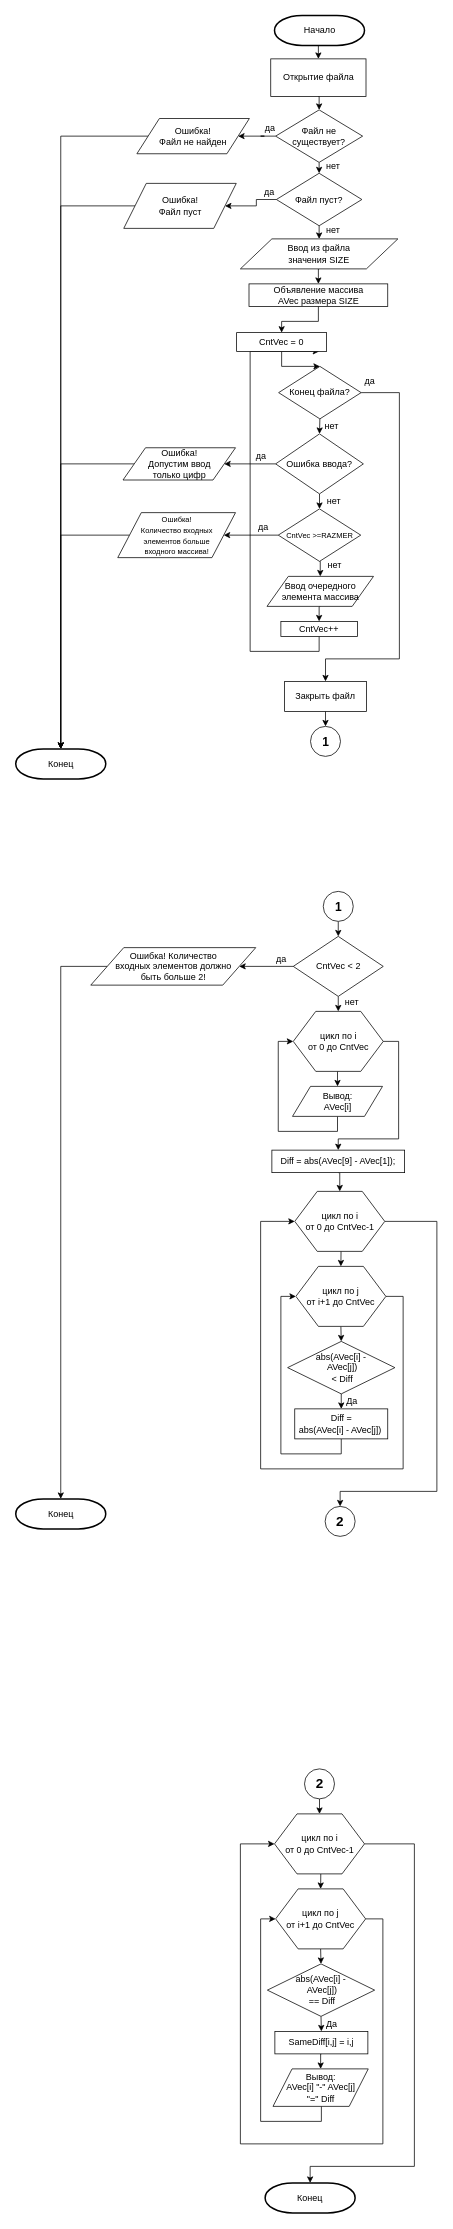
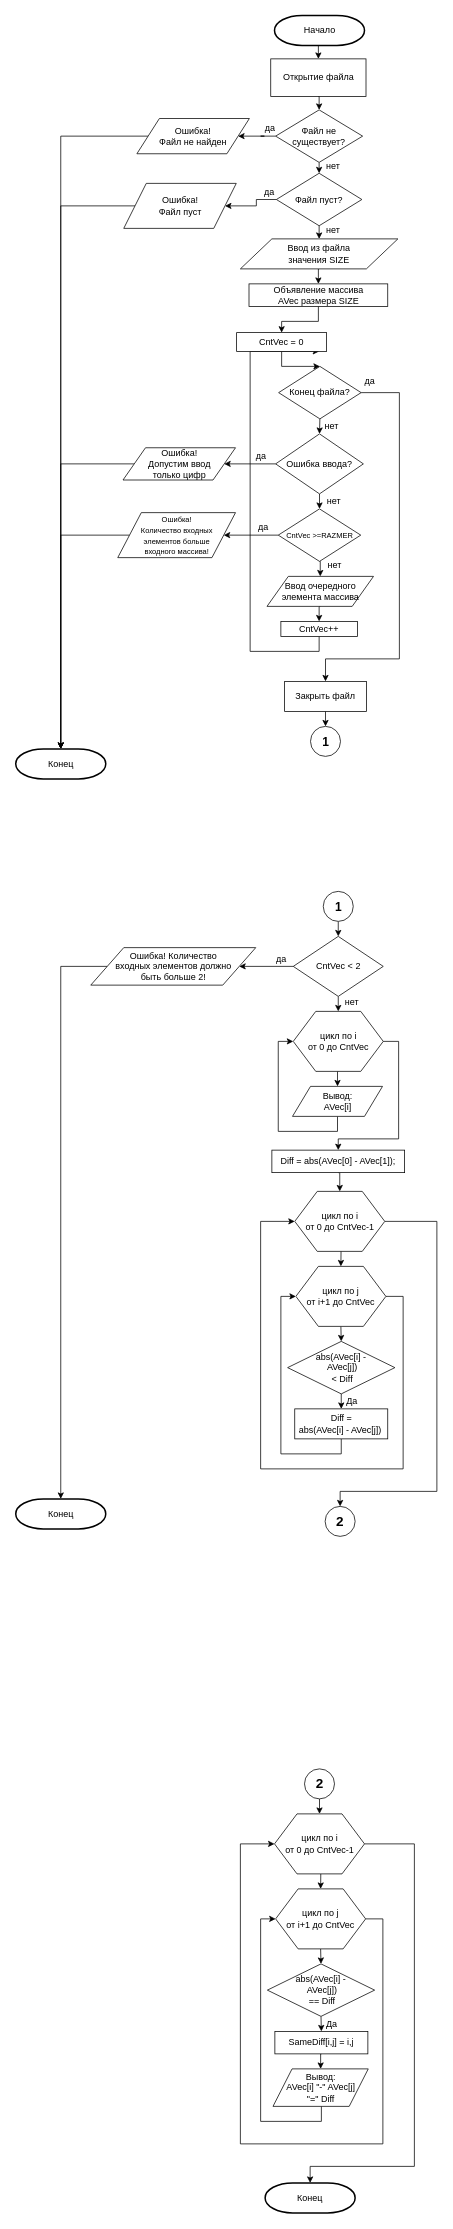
- <mxCell id="51" value="Diff = abs(AVec[9] - AVec[1]);" style="rounded=0;whiteSpace=wrap;html=1;" parent="1" vertex="1"><mxGeometry x="362" y="1533" width="177" height="30" as="geometry" /></mxCell>
+ <mxCell id="51" value="Diff = abs(AVec[0] - AVec[1]);" style="rounded=0;whiteSpace=wrap;html=1;" parent="1" vertex="1"><mxGeometry x="362" y="1533" width="177" height="30" as="geometry" /></mxCell>
